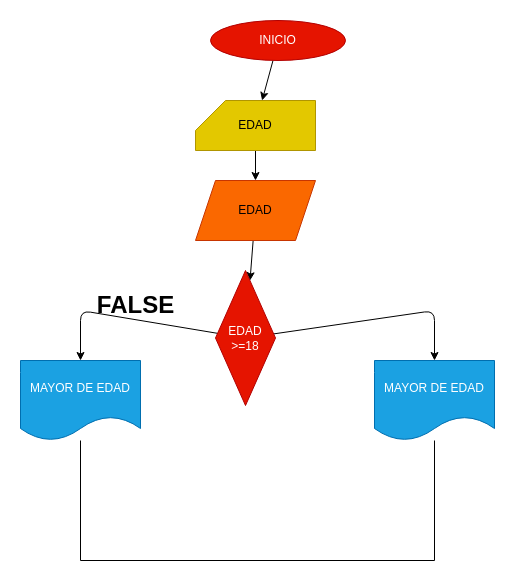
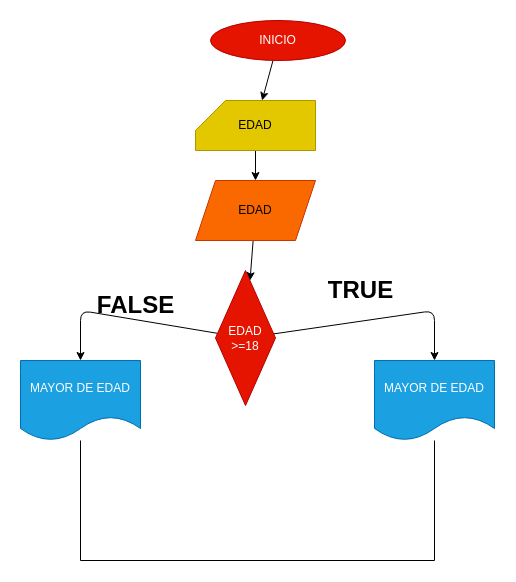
+ <mxCell id="14" value="TRUE" style="text;strokeColor=none;fillColor=none;html=1;fontSize=24;fontStyle=1;verticalAlign=middle;align=center;labelBackgroundColor=none;fontColor=default;" vertex="1" parent="1"><mxGeometry x="300" y="270" width="120" height="40" as="geometry" /></mxCell>
